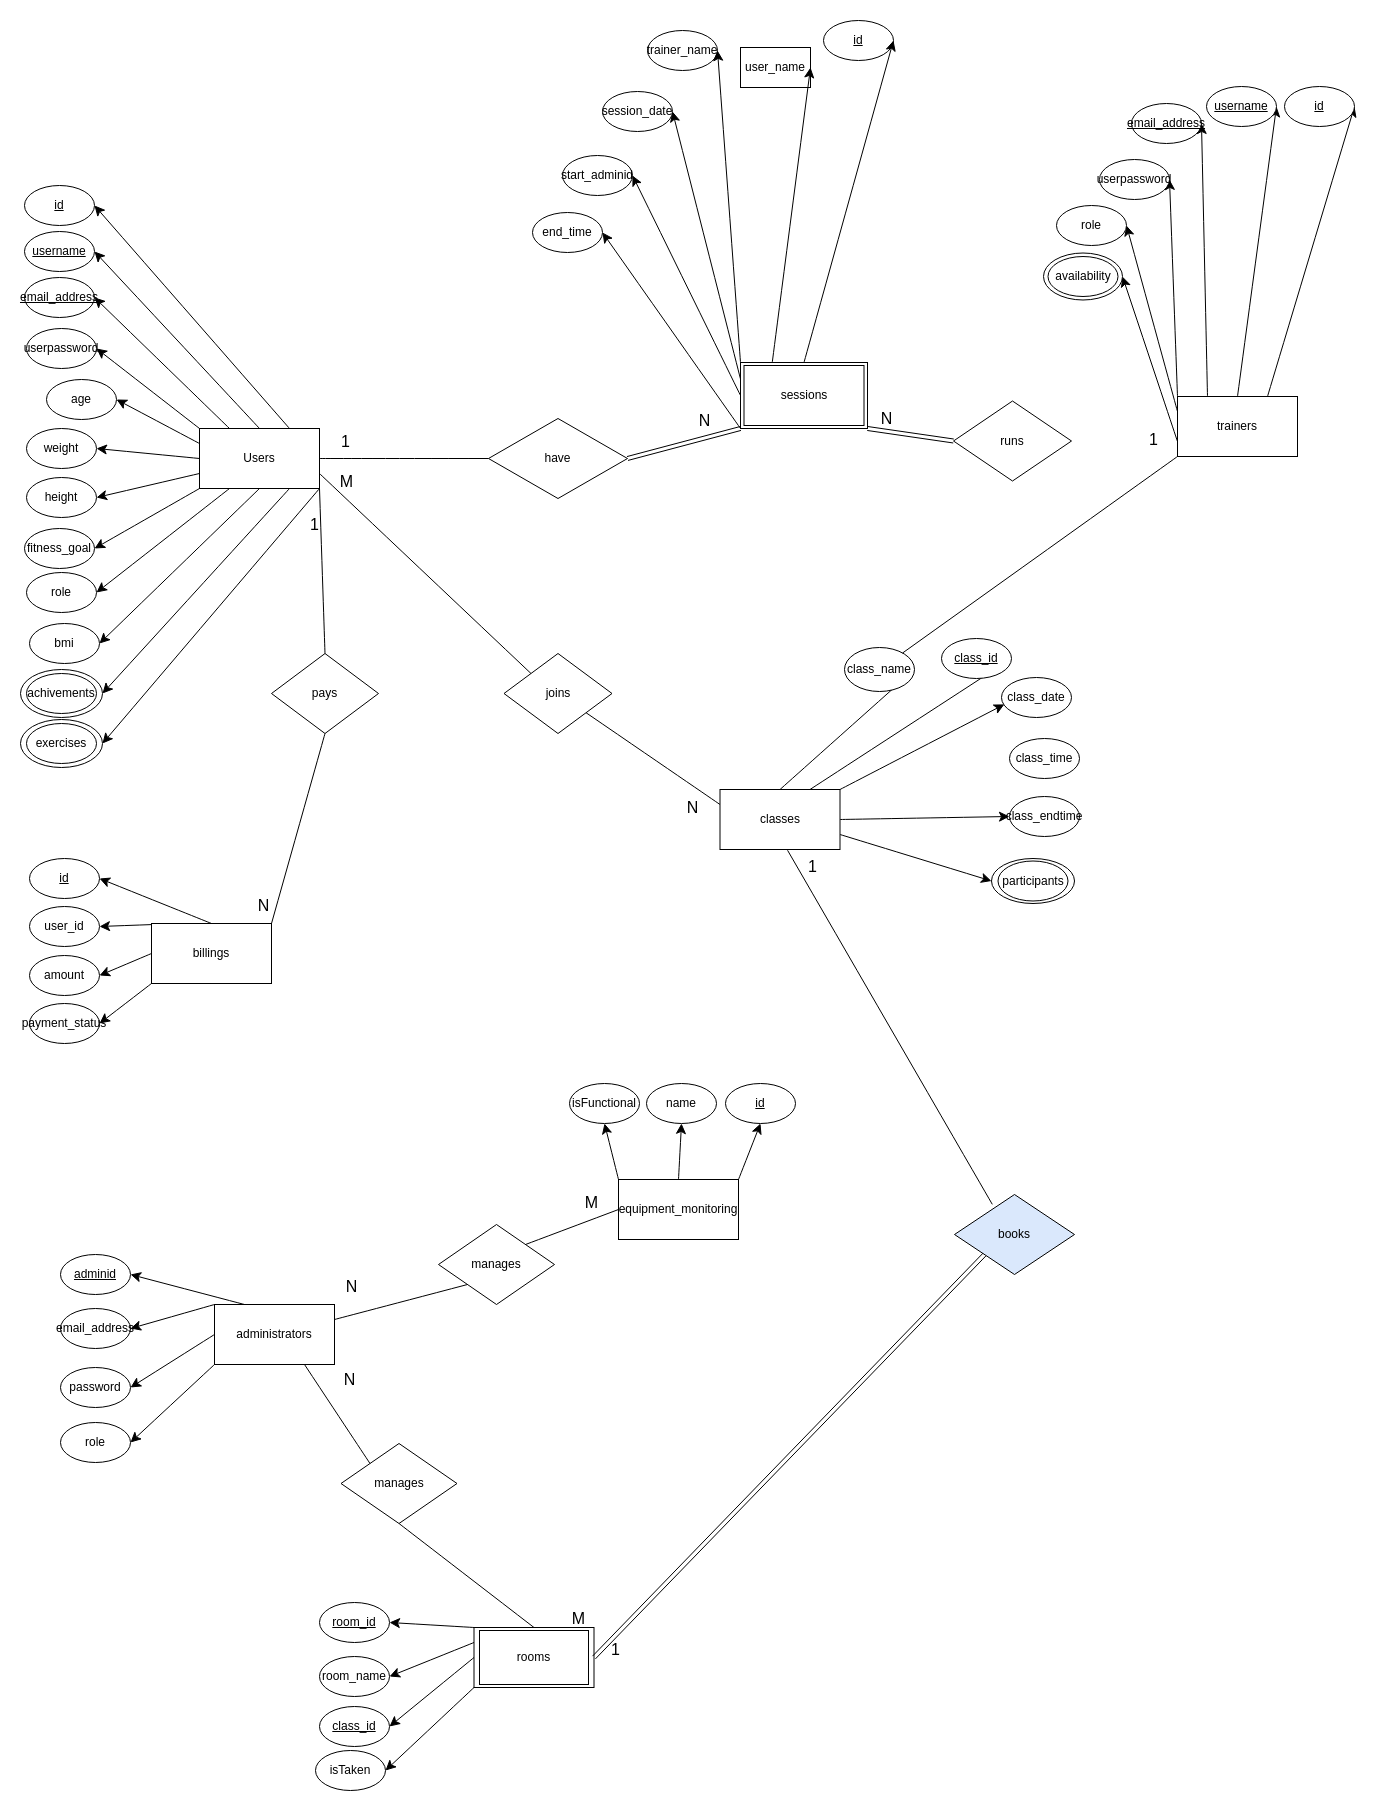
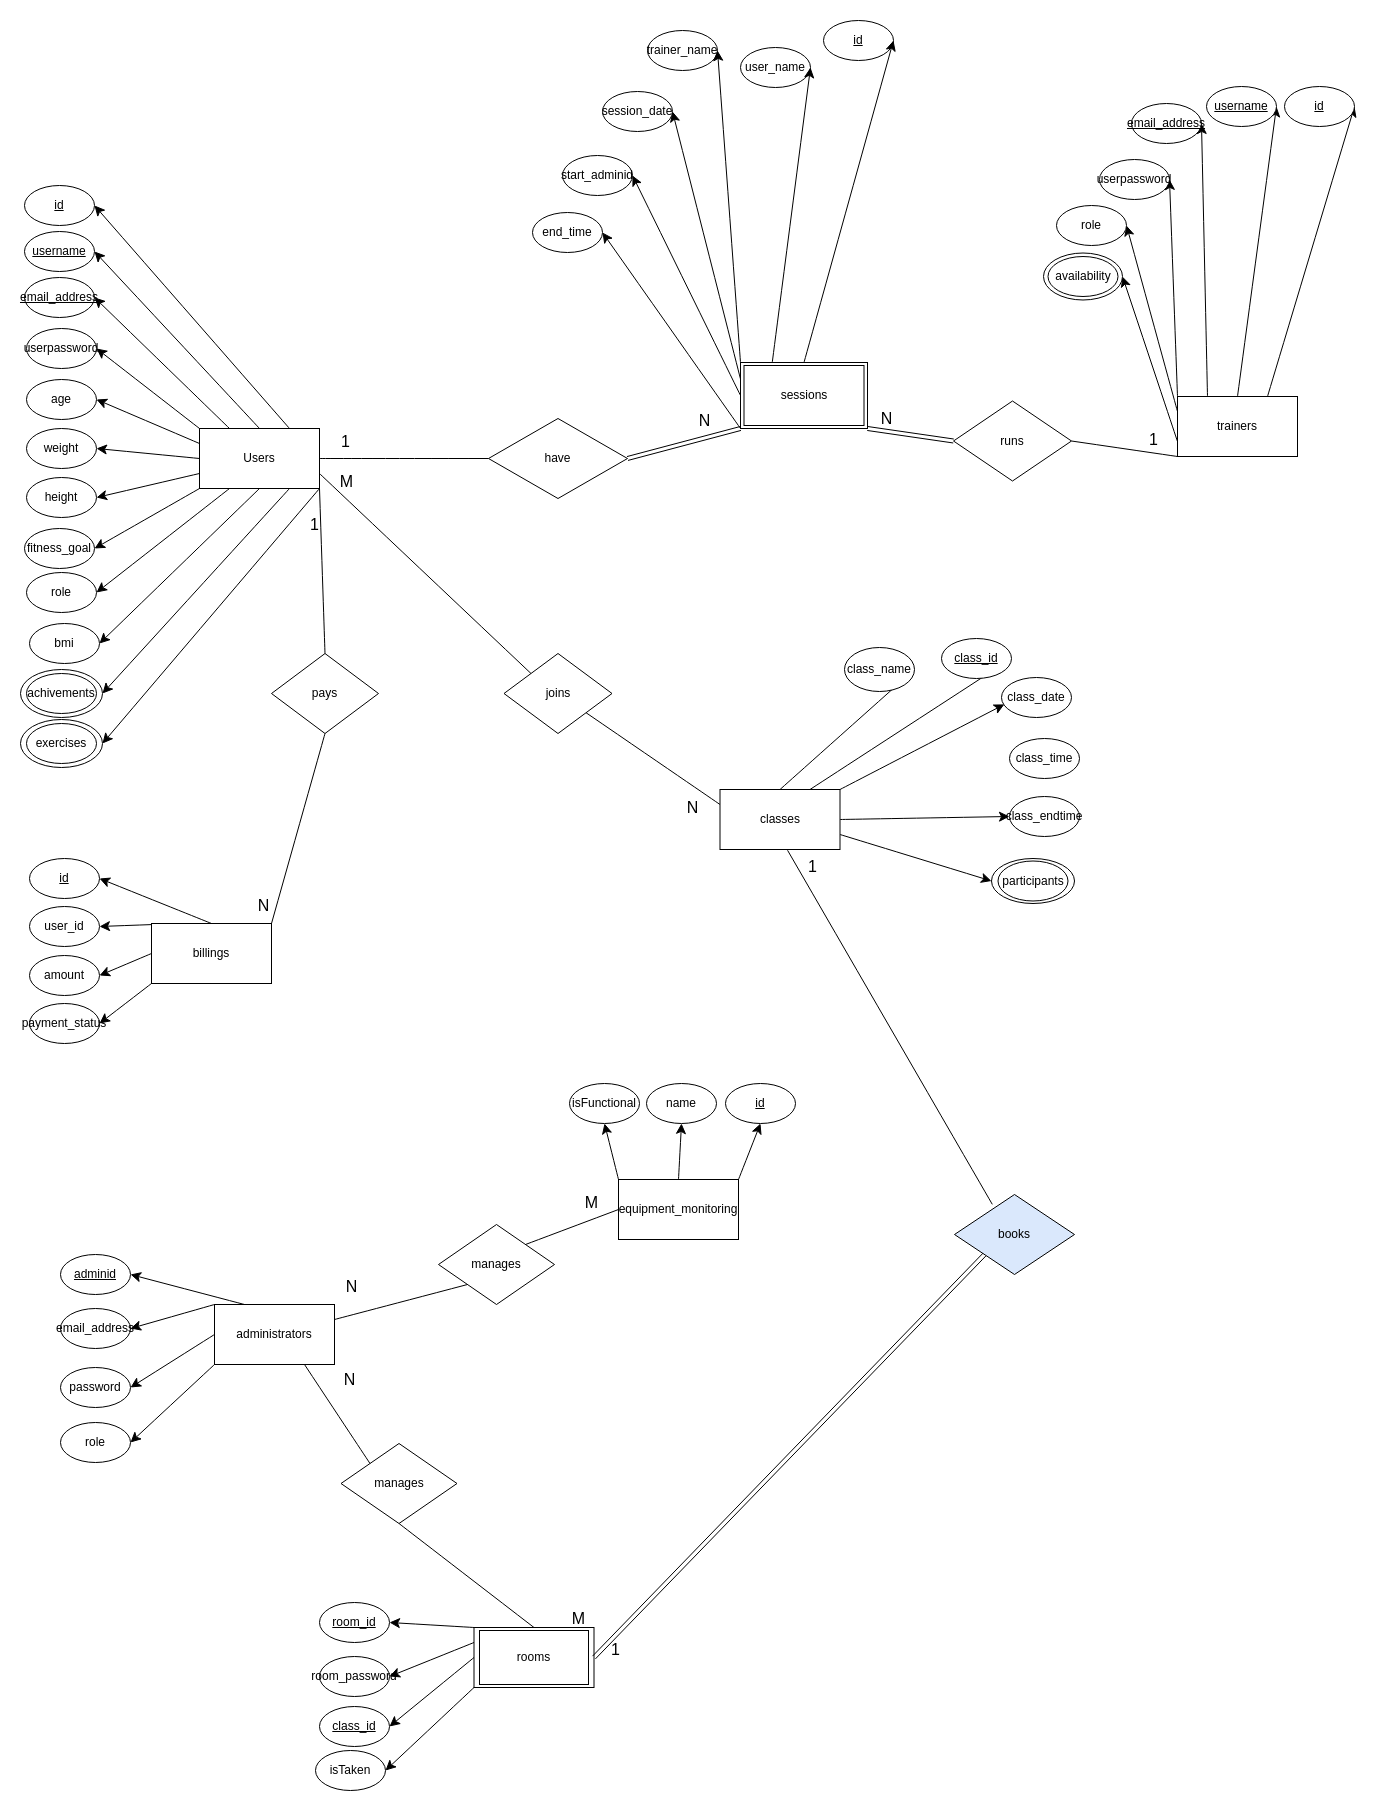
- <mxCell id="52" value="user_name" style="whiteSpace=wrap;html=1;rounded=0;" parent="1" vertex="1"><mxGeometry x="740" y="47" width="70" height="40" as="geometry" /></mxCell>
+ <mxCell id="52" value="user_name" style="ellipse;whiteSpace=wrap;html=1;" parent="1" vertex="1"><mxGeometry x="740" y="47" width="70" height="40" as="geometry" /></mxCell>
- <mxCell id="19" value="age" style="ellipse;whiteSpace=wrap;html=1;" parent="1" vertex="1"><mxGeometry x="46" y="379" width="70" height="40" as="geometry" /></mxCell>
+ <mxCell id="19" value="age" style="ellipse;whiteSpace=wrap;html=1;" parent="1" vertex="1"><mxGeometry x="26" y="379" width="70" height="40" as="geometry" /></mxCell>
- <mxCell id="110" value="" style="endArrow=none;html=1;rounded=0;fontSize=12;startSize=8;endSize=8;curved=1;exitX=0;exitY=1;exitDx=0;exitDy=0;" parent="1" source="35" target="88" edge="1"><mxGeometry width="50" height="50" relative="1" as="geometry"><mxPoint x="968" y="547" as="sourcePoint" /><mxPoint x="1018" y="497" as="targetPoint" /></mxGeometry></mxCell>
+ <mxCell id="110" value="" style="endArrow=none;html=1;rounded=0;fontSize=12;startSize=8;endSize=8;curved=1;exitX=0;exitY=1;exitDx=0;exitDy=0;entryX=1;entryY=0.5;entryDx=0;entryDy=0;" parent="1" source="35" target="108" edge="1"><mxGeometry width="50" height="50" relative="1" as="geometry"><mxPoint x="968" y="547" as="sourcePoint" /><mxPoint x="1018" y="497" as="targetPoint" /></mxGeometry></mxCell>
- <mxCell id="100" value="room_name" style="ellipse;whiteSpace=wrap;html=1;" parent="1" vertex="1"><mxGeometry x="319" y="1656" width="70" height="40" as="geometry" /></mxCell>
+ <mxCell id="100" value="room_password" style="ellipse;whiteSpace=wrap;html=1;" parent="1" vertex="1"><mxGeometry x="319" y="1656" width="70" height="40" as="geometry" /></mxCell>
